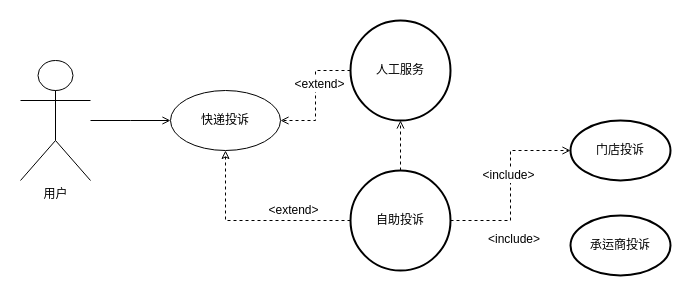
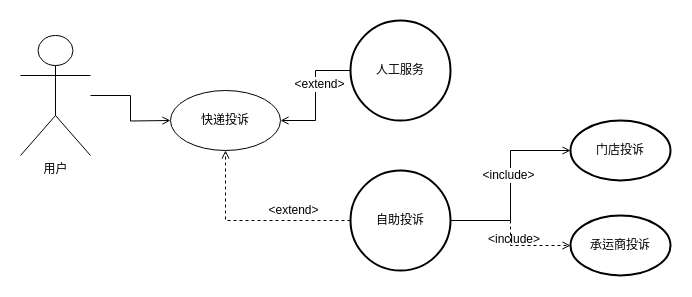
- <mxCell id="3" value="用户" style="shape=umlActor;verticalLabelPosition=bottom;labelBackgroundColor=#ffffff;verticalAlign=top;html=1;outlineConnect=0;" vertex="1" parent="1"><mxGeometry x="20" y="60" width="70" height="120" as="geometry" /></mxCell>
+ <mxCell id="3" value="用户" style="shape=umlActor;verticalLabelPosition=bottom;labelBackgroundColor=#ffffff;verticalAlign=top;html=1;outlineConnect=0;" vertex="1" parent="1"><mxGeometry x="20" y="35" width="70" height="120" as="geometry" /></mxCell>
- <mxCell id="5" style="edgeStyle=orthogonalEdgeStyle;rounded=0;orthogonalLoop=1;jettySize=auto;html=1;endArrow=open;endFill=0;dashed=1;" edge="1" parent="1" source="7" target="4"><mxGeometry relative="1" as="geometry" /></mxCell>
+ <mxCell id="5" style="edgeStyle=orthogonalEdgeStyle;rounded=0;orthogonalLoop=1;jettySize=auto;html=1;endArrow=open;endFill=0;dashed=0;" edge="1" parent="1" source="7" target="4"><mxGeometry relative="1" as="geometry" /></mxCell>
- <mxCell id="12" style="edgeStyle=orthogonalEdgeStyle;rounded=0;orthogonalLoop=1;jettySize=auto;html=1;dashed=1;endArrow=open;endFill=0;" edge="1" parent="1" source="13" target="7"><mxGeometry relative="1" as="geometry"><mxPoint x="460" y="240" as="targetPoint" /></mxGeometry></mxCell>
+ <mxCell id="12" style="edgeStyle=orthogonalEdgeStyle;rounded=0;orthogonalLoop=1;jettySize=auto;html=1;dashed=1;endArrow=open;endFill=0;entryX=0;entryY=0.5;entryDx=0;entryDy=0;entryPerimeter=0;" edge="1" parent="1" source="13" target="15"><mxGeometry relative="1" as="geometry"><mxPoint x="460" y="240" as="targetPoint" /></mxGeometry></mxCell>
- <mxCell id="10" value="" style="edgeStyle=orthogonalEdgeStyle;rounded=0;orthogonalLoop=1;jettySize=auto;html=1;dashed=1;endArrow=open;endFill=0;" edge="1" parent="1" source="13" target="14"><mxGeometry relative="1" as="geometry" /></mxCell>
+ <mxCell id="10" value="" style="edgeStyle=orthogonalEdgeStyle;rounded=0;orthogonalLoop=1;jettySize=auto;html=1;dashed=0;endArrow=open;endFill=0;" edge="1" parent="1" source="13" target="14"><mxGeometry relative="1" as="geometry" /></mxCell>
- <mxCell id="8" style="edgeStyle=orthogonalEdgeStyle;rounded=0;orthogonalLoop=1;jettySize=auto;html=1;dashed=1;endArrow=classic;endFill=0;" edge="1" parent="1" source="13" target="4"><mxGeometry relative="1" as="geometry" /></mxCell>
+ <mxCell id="8" style="edgeStyle=orthogonalEdgeStyle;rounded=0;orthogonalLoop=1;jettySize=auto;html=1;dashed=1;endArrow=open;endFill=0;" edge="1" parent="1" source="13" target="4"><mxGeometry relative="1" as="geometry" /></mxCell>
